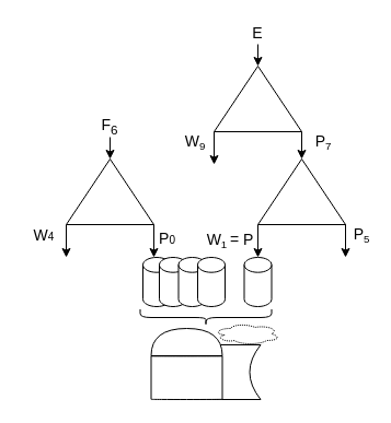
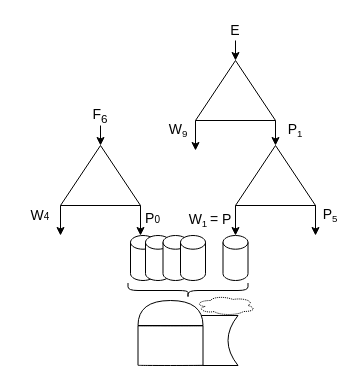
- <mxCell id="9" value="&lt;font style=&quot;font-size: 14px&quot;&gt;P&lt;/font&gt;&lt;font style=&quot;font-size: 11.667px&quot;&gt;&lt;sub&gt;7&lt;/sub&gt;&lt;/font&gt;" style="text;html=1;strokeColor=none;fillColor=none;align=center;verticalAlign=middle;whiteSpace=wrap;rounded=0;" parent="1" vertex="1"><mxGeometry x="275" y="120" width="40" height="20" as="geometry" /></mxCell>
+ <mxCell id="9" value="&lt;font style=&quot;font-size: 14px&quot;&gt;P&lt;/font&gt;&lt;font style=&quot;font-size: 11.667px&quot;&gt;&lt;sub&gt;1&lt;/sub&gt;&lt;/font&gt;" style="text;html=1;strokeColor=none;fillColor=none;align=center;verticalAlign=middle;whiteSpace=wrap;rounded=0;" parent="1" vertex="1"><mxGeometry x="275" y="120" width="40" height="20" as="geometry" /></mxCell>
